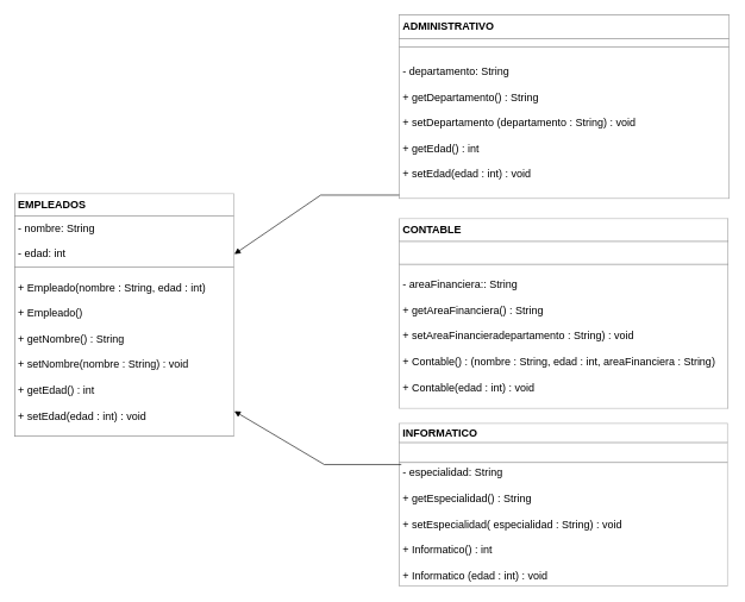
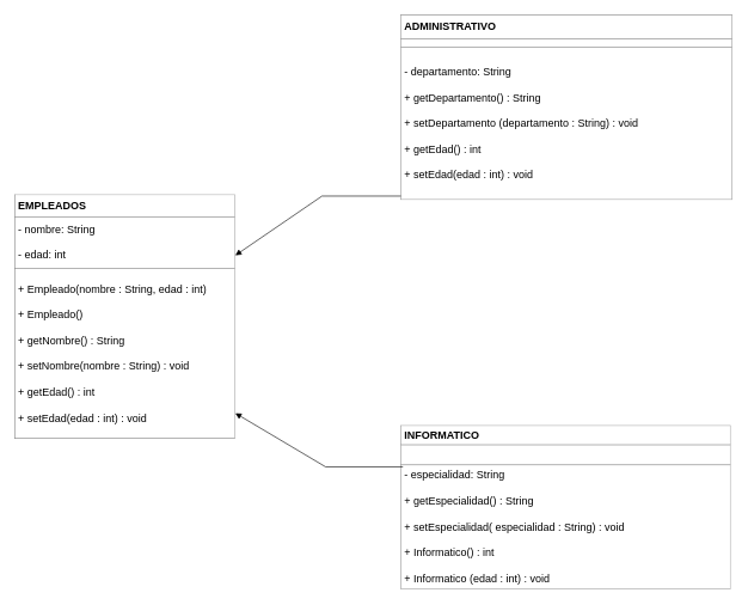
- <mxCell id="3" value="&lt;table style=&quot;width: 100%; height: 100%; border-collapse: collapse;&quot; cellpadding=&quot;4&quot; height=&quot;100%&quot; width=&quot;100%&quot; border=&quot;1&quot;&gt;&lt;tbody&gt;&lt;tr&gt;&lt;th&gt;&lt;font&gt;CONTABLE&lt;/font&gt;&lt;/th&gt;&lt;/tr&gt;&lt;tr&gt;&lt;td&gt;&lt;font&gt;&lt;br&gt;&lt;/font&gt;&lt;/td&gt;&lt;/tr&gt;&lt;tr&gt;&lt;td&gt;&lt;font&gt;-&amp;nbsp;areaFinanciera:: String&lt;br&gt;&lt;br style=&quot;padding: 0px; margin: 0px; white-space: nowrap;&quot;&gt;&lt;span style=&quot;white-space: nowrap;&quot;&gt;+&amp;nbsp;getAreaFinanciera() : String&lt;/span&gt;&lt;br style=&quot;padding: 0px; margin: 0px; white-space: nowrap;&quot;&gt;&lt;br style=&quot;padding: 0px; margin: 0px; white-space: nowrap;&quot;&gt;&lt;span style=&quot;white-space: nowrap;&quot;&gt;+&amp;nbsp;set&lt;/span&gt;&lt;span style=&quot;white-space: nowrap;&quot;&gt;AreaFinanciera&lt;/span&gt;&lt;span style=&quot;white-space: nowrap;&quot;&gt;departamento : String) : void&amp;nbsp;&lt;/span&gt;&lt;br style=&quot;padding: 0px; margin: 0px; white-space: nowrap;&quot;&gt;&lt;br style=&quot;padding: 0px; margin: 0px; white-space: nowrap;&quot;&gt;&lt;span style=&quot;white-space: nowrap;&quot;&gt;+ Contable() :&amp;nbsp;&lt;/span&gt;&lt;span&gt;(nombre :&amp;nbsp;&lt;/span&gt;&lt;span class=&quot;hljs-type&quot;&gt;String&lt;/span&gt;&lt;span&gt;, edad :&amp;nbsp;&lt;/span&gt;&lt;span class=&quot;hljs-type&quot;&gt;int&lt;/span&gt;&lt;span&gt;, areaFinanciera :&amp;nbsp;&lt;/span&gt;&lt;span class=&quot;hljs-type&quot;&gt;String&lt;/span&gt;&lt;span&gt;)&lt;br&gt;&lt;/span&gt;&lt;span style=&quot;white-space: nowrap;&quot;&gt;&amp;nbsp;&lt;/span&gt;&lt;br style=&quot;padding: 0px; margin: 0px; white-space: nowrap;&quot;&gt;&lt;span style=&quot;white-space: nowrap;&quot;&gt;+ Contable(edad : int) : void &amp;nbsp;&lt;/span&gt;&lt;br&gt;&lt;/font&gt;&lt;/td&gt;&lt;/tr&gt;&lt;/tbody&gt;&lt;/table&gt;" style="text;html=1;whiteSpace=wrap;strokeColor=none;fillColor=none;overflow=fill;align=left;fontSize=15;" vertex="1" parent="1"><mxGeometry x="559" y="306" width="462" height="267" as="geometry" /></mxCell>
